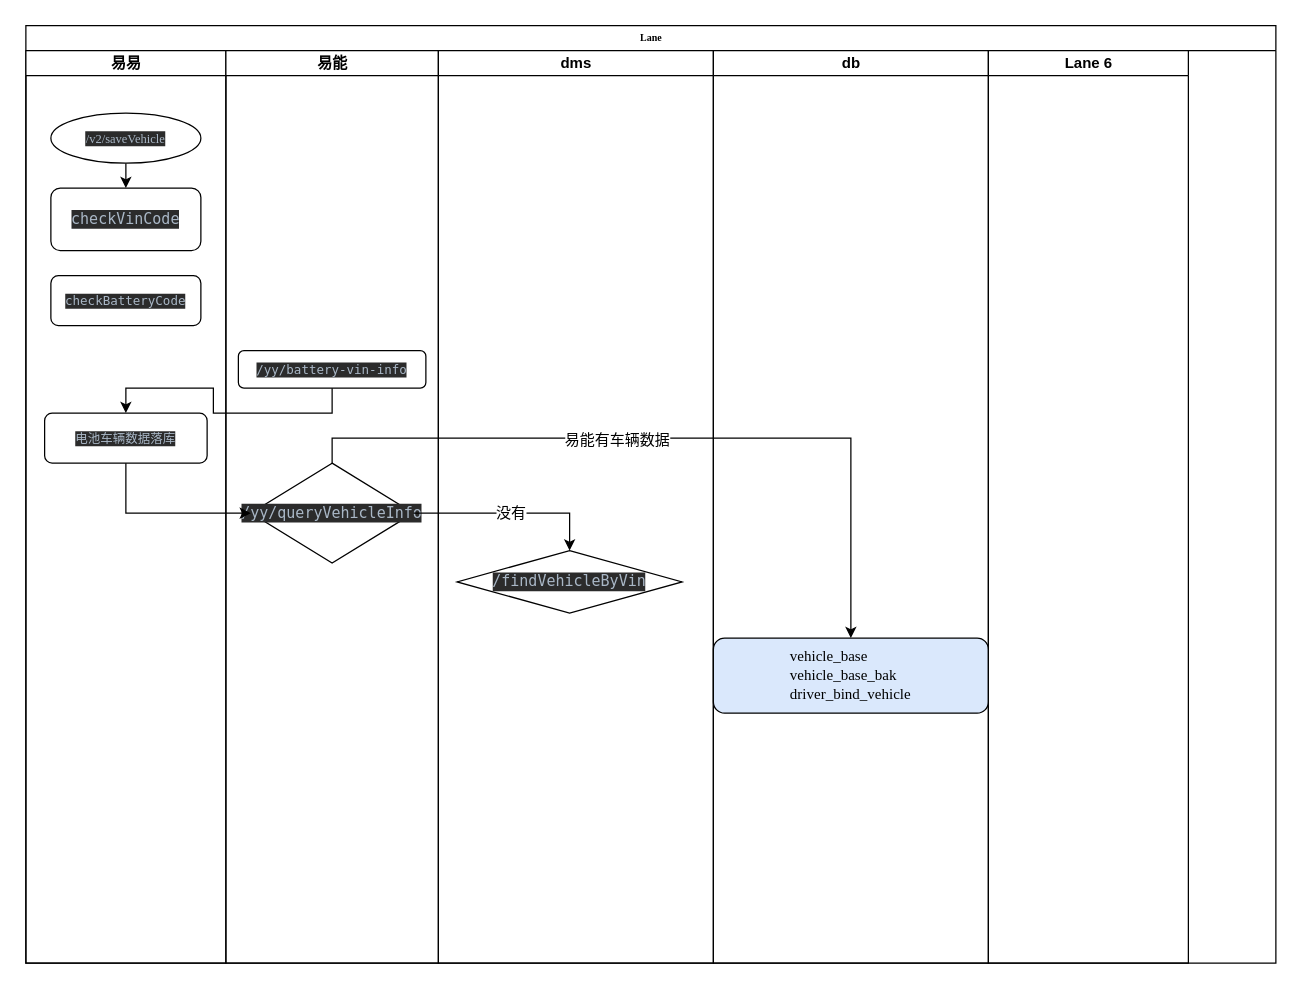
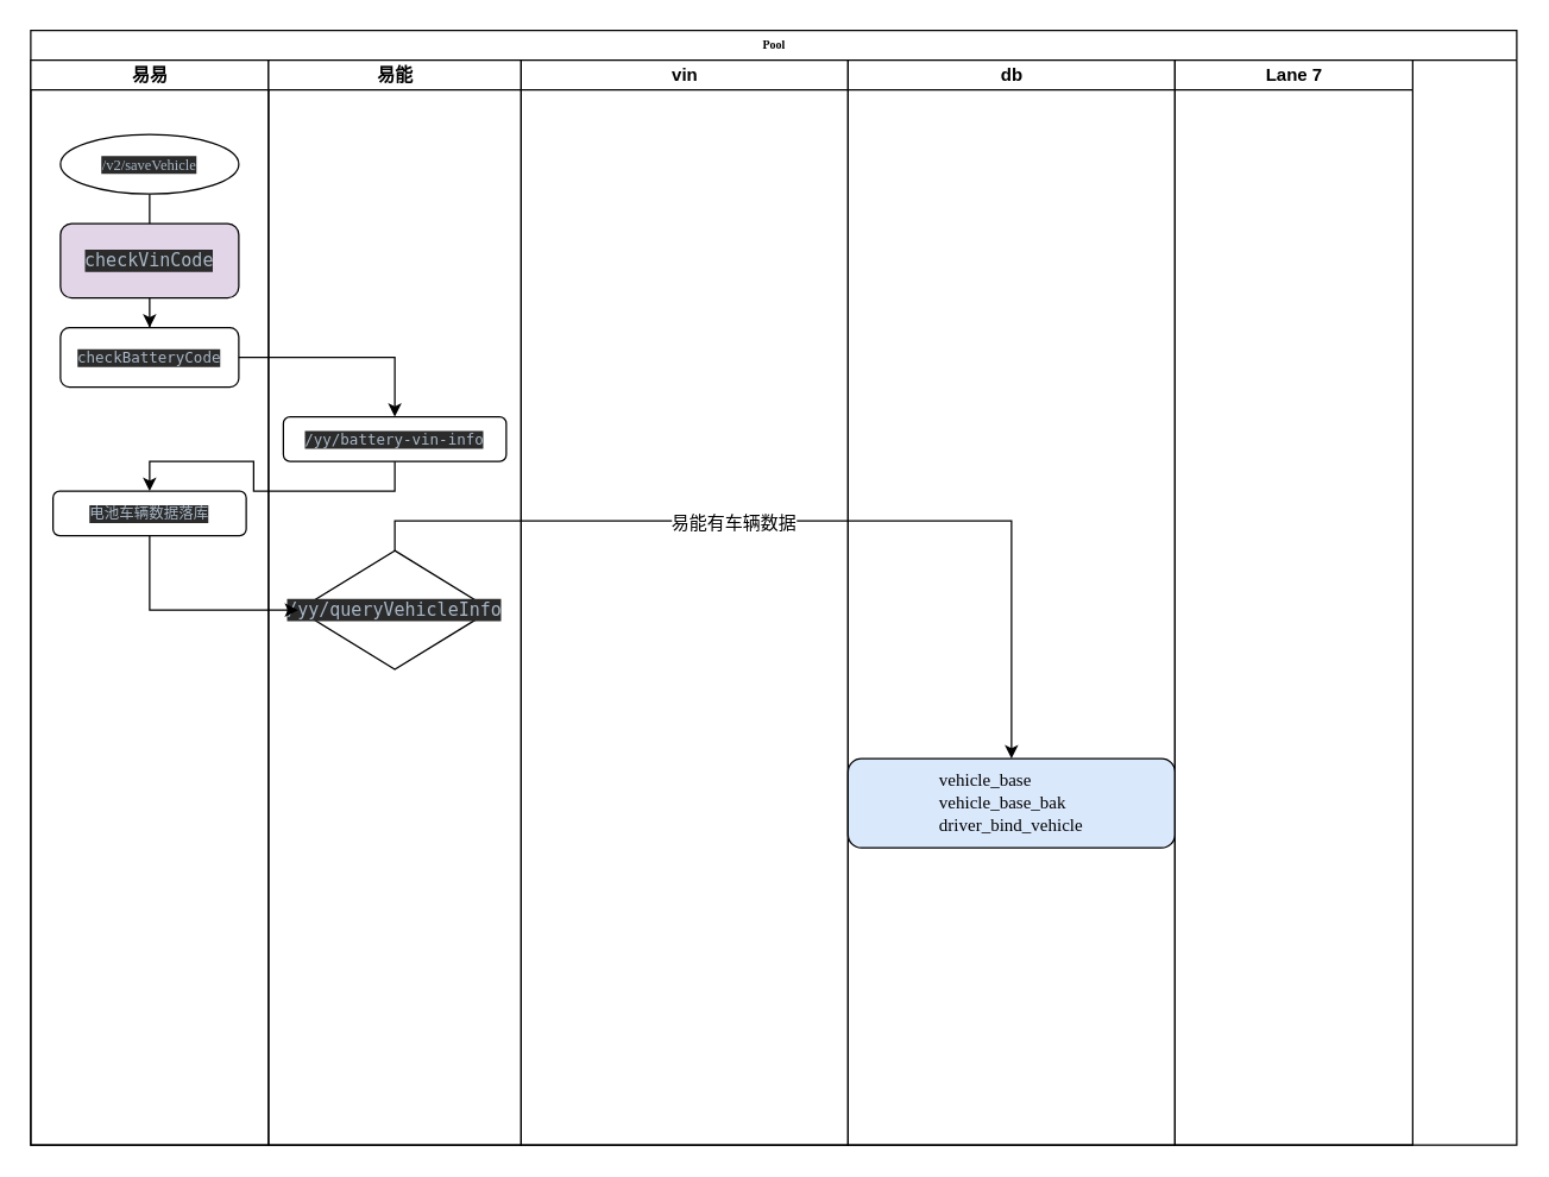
- <mxCell id="2" value="Lane" style="swimlane;html=1;childLayout=stackLayout;startSize=20;rounded=0;shadow=0;labelBackgroundColor=none;strokeWidth=1;fontFamily=Verdana;fontSize=8;align=center;" parent="1" vertex="1"><mxGeometry x="20" y="20" width="1000" height="750" as="geometry" /></mxCell>
+ <mxCell id="2" value="Pool" style="swimlane;html=1;childLayout=stackLayout;startSize=20;rounded=0;shadow=0;labelBackgroundColor=none;strokeWidth=1;fontFamily=Verdana;fontSize=8;align=center;" parent="1" vertex="1"><mxGeometry x="20" y="20" width="1000" height="750" as="geometry" /></mxCell>
- <mxCell id="13" value="dms" style="swimlane;html=1;startSize=20;" parent="2" vertex="1"><mxGeometry x="330" y="20" width="220" height="730" as="geometry" /></mxCell>
+ <mxCell id="13" value="vin" style="swimlane;html=1;startSize=20;" parent="2" vertex="1"><mxGeometry x="330" y="20" width="220" height="730" as="geometry" /></mxCell>
- <mxCell id="18" value="Lane 6" style="swimlane;html=1;startSize=20;" parent="2" vertex="1"><mxGeometry x="770" y="20" width="160" height="730" as="geometry" /></mxCell>
+ <mxCell id="18" value="Lane 7" style="swimlane;html=1;startSize=20;" parent="2" vertex="1"><mxGeometry x="770" y="20" width="160" height="730" as="geometry" /></mxCell>
- <mxCell id="4" style="edgeStyle=orthogonalEdgeStyle;rounded=0;orthogonalLoop=1;jettySize=auto;html=1;exitX=0.5;exitY=1;exitDx=0;exitDy=0;entryX=0.5;entryY=0;entryDx=0;entryDy=0;fontFamily=Verdana;fontSize=10;" edge="1" parent="3" source="5" target="7"><mxGeometry relative="1" as="geometry" /></mxCell>
+ <mxCell id="4" style="edgeStyle=orthogonalEdgeStyle;rounded=0;orthogonalLoop=1;jettySize=auto;html=1;exitX=0.5;exitY=1;exitDx=0;exitDy=0;entryX=0.5;entryY=0;entryDx=0;entryDy=0;fontFamily=Verdana;fontSize=10;endArrow=none;" edge="1" parent="3" source="5" target="7"><mxGeometry relative="1" as="geometry" /></mxCell>
- <mxCell id="7" value="&lt;pre style=&quot;background-color: rgb(43, 43, 43); color: rgb(169, 183, 198); font-family: &amp;quot;JetBrains Mono&amp;quot;, monospace;&quot;&gt;&lt;font style=&quot;font-size: 12px;&quot;&gt;checkVinCode&lt;/font&gt;&lt;/pre&gt;" style="rounded=1;whiteSpace=wrap;html=1;shadow=0;labelBackgroundColor=none;strokeWidth=1;fontFamily=Verdana;fontSize=8;align=center;" parent="3" vertex="1"><mxGeometry x="20" y="110" width="120" height="50" as="geometry" /></mxCell>
+ <mxCell id="7" value="&lt;pre style=&quot;background-color: rgb(43, 43, 43); color: rgb(169, 183, 198); font-family: &amp;quot;JetBrains Mono&amp;quot;, monospace;&quot;&gt;&lt;font style=&quot;font-size: 12px;&quot;&gt;checkVinCode&lt;/font&gt;&lt;/pre&gt;" style="rounded=1;whiteSpace=wrap;html=1;shadow=0;labelBackgroundColor=none;strokeWidth=1;fontFamily=Verdana;fontSize=8;align=center;fillColor=#e1d5e7;" parent="3" vertex="1"><mxGeometry x="20" y="110" width="120" height="50" as="geometry" /></mxCell>
+ <mxCell id="6" style="edgeStyle=orthogonalEdgeStyle;rounded=0;orthogonalLoop=1;jettySize=auto;html=1;exitX=0.5;exitY=1;exitDx=0;exitDy=0;fontFamily=Verdana;fontSize=10;" edge="1" parent="3" source="7" target="9"><mxGeometry relative="1" as="geometry" /></mxCell>
+ <mxCell id="19" style="edgeStyle=orthogonalEdgeStyle;rounded=0;orthogonalLoop=1;jettySize=auto;html=1;exitX=1;exitY=0.5;exitDx=0;exitDy=0;entryX=0.5;entryY=0;entryDx=0;entryDy=0;fontFamily=Verdana;fontSize=12;" edge="1" parent="2" source="9" target="11"><mxGeometry relative="1" as="geometry" /></mxCell>
- <mxCell id="8" value="&lt;pre style=&quot;background-color: rgb(43, 43, 43); color: rgb(169, 183, 198); font-family: &amp;quot;JetBrains Mono&amp;quot;, monospace;&quot;&gt;&lt;font style=&quot;font-size: 10px;&quot;&gt;电池车辆数据落库&lt;/font&gt;&lt;/pre&gt;" style="rounded=1;whiteSpace=wrap;html=1;shadow=0;labelBackgroundColor=none;strokeWidth=1;fontFamily=Verdana;fontSize=8;align=center;" parent="3" vertex="1"><mxGeometry x="15" y="290" width="130" height="40" as="geometry" /></mxCell>
+ <mxCell id="8" value="&lt;pre style=&quot;background-color: rgb(43, 43, 43); color: rgb(169, 183, 198); font-family: &amp;quot;JetBrains Mono&amp;quot;, monospace;&quot;&gt;&lt;font style=&quot;font-size: 10px;&quot;&gt;电池车辆数据落库&lt;/font&gt;&lt;/pre&gt;" style="rounded=1;whiteSpace=wrap;html=1;shadow=0;labelBackgroundColor=none;strokeWidth=1;fontFamily=Verdana;fontSize=8;align=center;" parent="3" vertex="1"><mxGeometry x="15" y="290" width="130" height="30" as="geometry" /></mxCell>
- <mxCell id="15" value="没有" style="edgeStyle=orthogonalEdgeStyle;rounded=0;orthogonalLoop=1;jettySize=auto;html=1;entryX=0.5;entryY=0;entryDx=0;entryDy=0;fontFamily=Verdana;fontSize=12;exitX=1;exitY=0.5;exitDx=0;exitDy=0;" edge="1" parent="2" source="12" target="14"><mxGeometry relative="1" as="geometry"><mxPoint x="250" y="430" as="sourcePoint" /></mxGeometry></mxCell>
- <mxCell id="14" value="&lt;pre style=&quot;background-color: rgb(43, 43, 43); color: rgb(169, 183, 198); font-family: &amp;quot;JetBrains Mono&amp;quot;, monospace;&quot;&gt;&lt;pre style=&quot;border-color: var(--border-color); font-size: 8px; font-family: &amp;quot;JetBrains Mono&amp;quot;, monospace;&quot;&gt;&lt;font style=&quot;border-color: var(--border-color); font-size: 12px;&quot;&gt;/findVehicleByVin&lt;/font&gt;&lt;/pre&gt;&lt;/pre&gt;" style="rhombus;whiteSpace=wrap;html=1;fontFamily=Verdana;fontSize=12;" vertex="1" parent="13"><mxGeometry x="15" y="400" width="180" height="50" as="geometry" /></mxCell>
